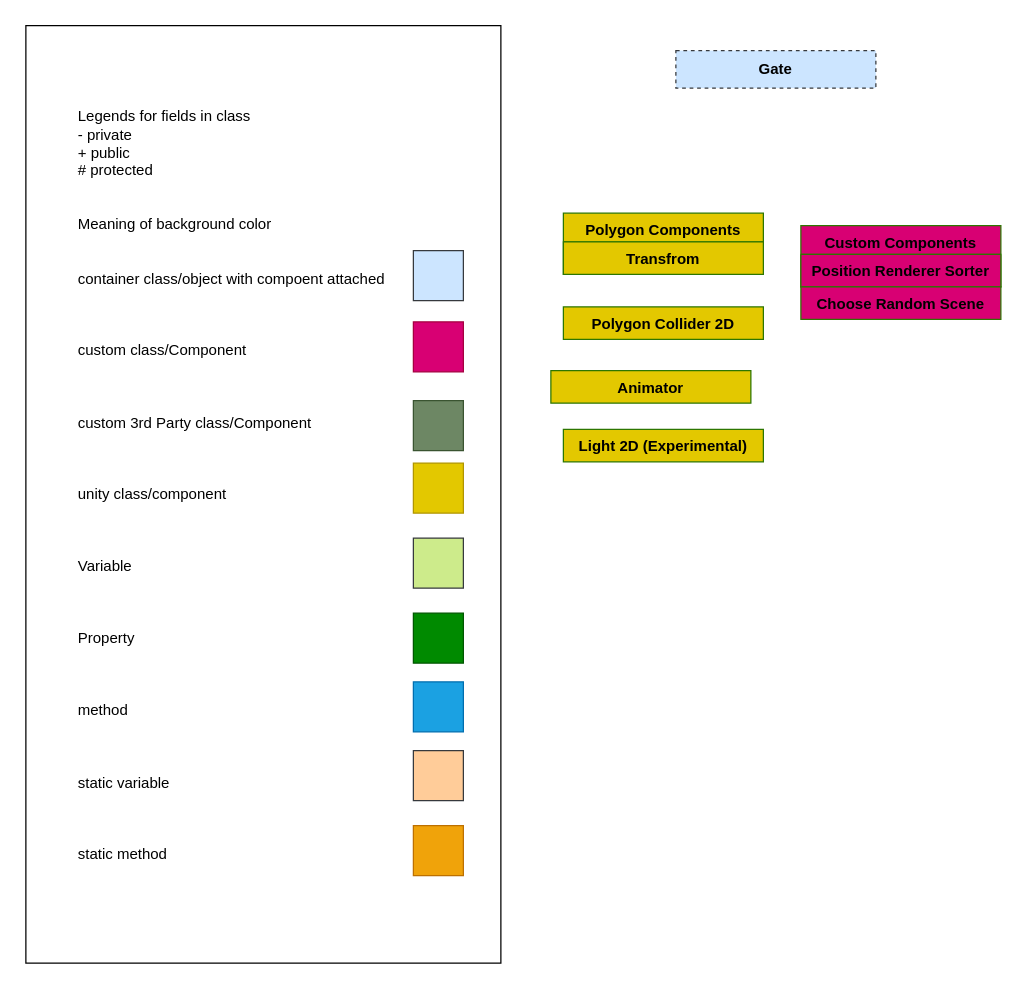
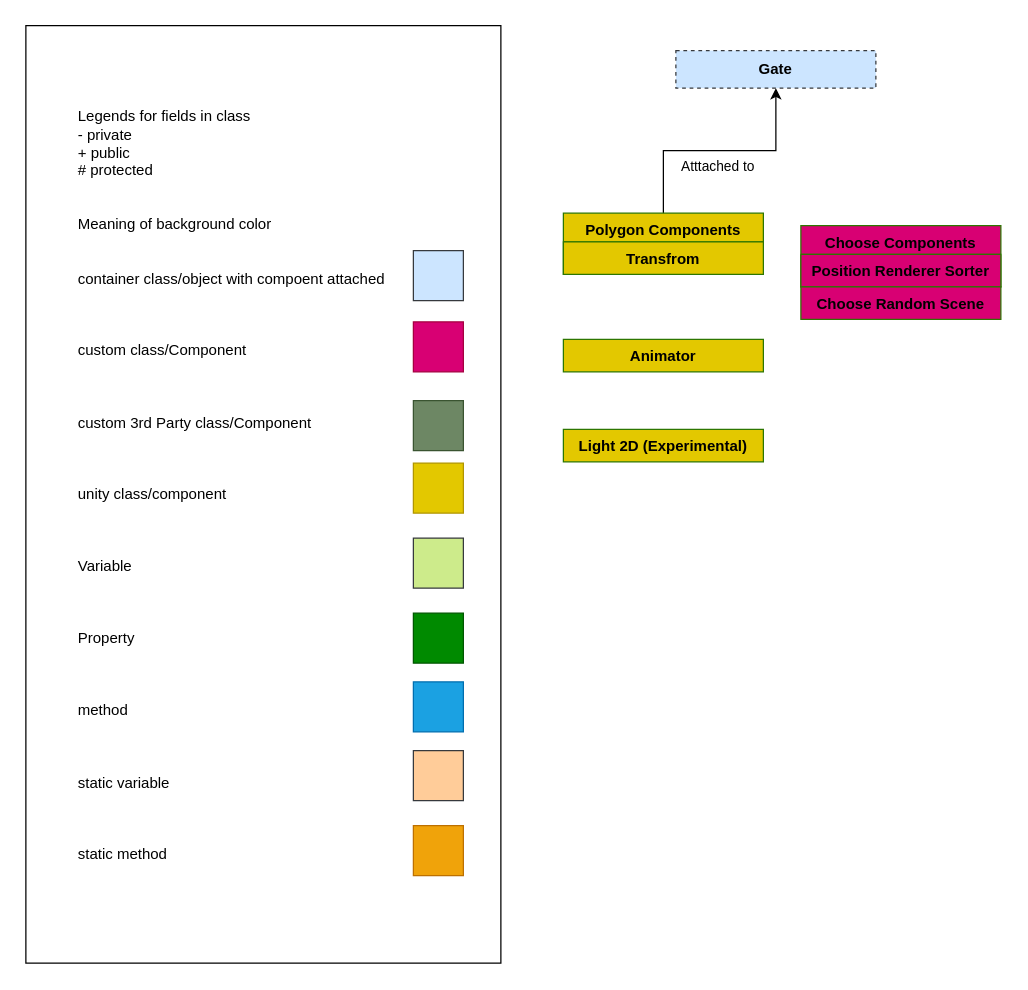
+ <mxCell id="13" value="Atttached to&amp;nbsp;" style="edgeStyle=orthogonalEdgeStyle;rounded=0;orthogonalLoop=1;jettySize=auto;html=1;exitX=0.5;exitY=0;exitDx=0;exitDy=0;fontColor=#000000;align=center;verticalAlign=top;" parent="1" source="14" target="12" edge="1"><mxGeometry relative="1" as="geometry" /></mxCell>
- <mxCell id="16" value="Custom Components" style="swimlane;fontStyle=1;childLayout=stackLayout;horizontal=1;horizontalStack=0;resizeParent=1;resizeParentMax=0;resizeLast=0;collapsible=1;marginBottom=0;fontColor=#000000;align=center;verticalAlign=top;strokeColor=#2D7600;gradientColor=none;spacingLeft=4;spacingRight=4;fillColor=#D80073;" parent="1" vertex="1"><mxGeometry x="640" y="180" width="160" height="49" as="geometry" /></mxCell>
+ <mxCell id="16" value="Choose Components" style="swimlane;fontStyle=1;childLayout=stackLayout;horizontal=1;horizontalStack=0;resizeParent=1;resizeParentMax=0;resizeLast=0;collapsible=1;marginBottom=0;fontColor=#000000;align=center;verticalAlign=top;strokeColor=#2D7600;gradientColor=none;spacingLeft=4;spacingRight=4;fillColor=#D80073;" parent="1" vertex="1"><mxGeometry x="640" y="180" width="160" height="49" as="geometry" /></mxCell>
- <mxCell id="18" value="Polygon Collider 2D" style="text;strokeColor=#2D7600;fillColor=#E3C800;align=center;verticalAlign=top;spacingLeft=4;spacingRight=4;overflow=hidden;rotatable=0;points=[[0,0.5],[1,0.5]];portConstraint=eastwest;fontColor=#000000;fontStyle=1" parent="1" vertex="1"><mxGeometry x="450" y="245" width="160" height="26" as="geometry" /></mxCell>
- <mxCell id="19" value="Animator" style="text;strokeColor=#2D7600;fillColor=#E3C800;align=center;verticalAlign=top;spacingLeft=4;spacingRight=4;overflow=hidden;rotatable=0;points=[[0,0.5],[1,0.5]];portConstraint=eastwest;fontColor=#000000;fontStyle=1" parent="1" vertex="1"><mxGeometry x="440" y="296" width="160" height="26" as="geometry" /></mxCell>
+ <mxCell id="19" value="Animator" style="text;strokeColor=#2D7600;fillColor=#E3C800;align=center;verticalAlign=top;spacingLeft=4;spacingRight=4;overflow=hidden;rotatable=0;points=[[0,0.5],[1,0.5]];portConstraint=eastwest;fontColor=#000000;fontStyle=1" parent="1" vertex="1"><mxGeometry x="450" y="271" width="160" height="26" as="geometry" /></mxCell>
